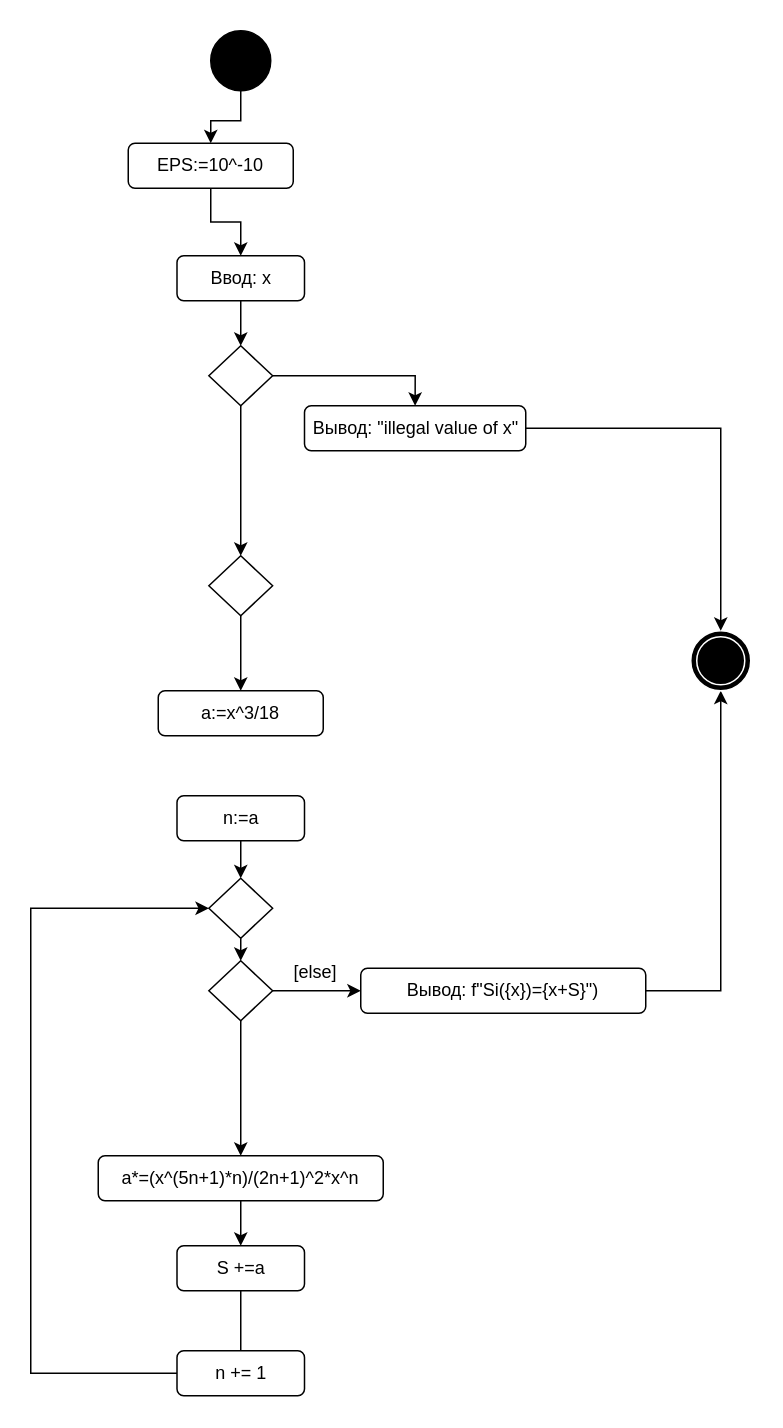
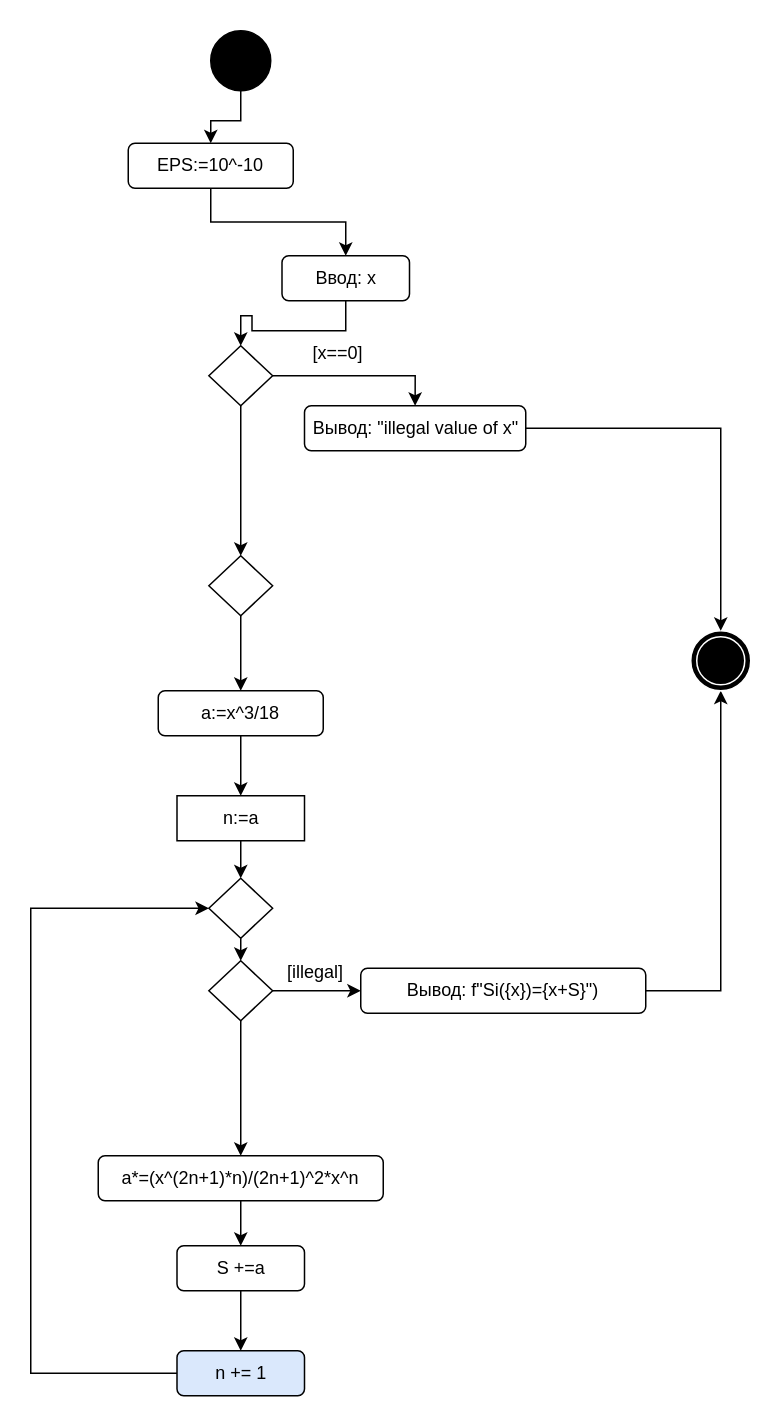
- <mxCell id="7" value="Ввод: x" style="rounded=1;whiteSpace=wrap;html=1;fillColor=#FFFFFF;" vertex="1" parent="1"><mxGeometry x="117.5" y="170" width="85" height="30" as="geometry" /></mxCell>
+ <mxCell id="7" value="Ввод: x" style="rounded=1;whiteSpace=wrap;html=1;fillColor=#FFFFFF;" vertex="1" parent="1"><mxGeometry x="187.5" y="170" width="85" height="30" as="geometry" /></mxCell>
+ <mxCell id="32" value="[x==0]" style="text;html=1;strokeColor=none;fillColor=none;align=center;verticalAlign=middle;whiteSpace=wrap;rounded=0;" vertex="1" parent="1"><mxGeometry x="195" y="210" width="60" height="50" as="geometry" /></mxCell>
+ <mxCell id="13" style="edgeStyle=orthogonalEdgeStyle;rounded=0;orthogonalLoop=1;jettySize=auto;html=1;exitX=0.5;exitY=1;exitDx=0;exitDy=0;entryX=0.5;entryY=0;entryDx=0;entryDy=0;" edge="1" parent="1" source="14" target="16"><mxGeometry relative="1" as="geometry" /></mxCell>
- <mxCell id="16" value="n:=a" style="rounded=1;whiteSpace=wrap;html=1;fillColor=#FFFFFF;" vertex="1" parent="1"><mxGeometry x="117.5" y="530" width="85" height="30" as="geometry" /></mxCell>
+ <mxCell id="16" value="n:=a" style="whiteSpace=wrap;html=1;fillColor=#FFFFFF;rounded=0;" vertex="1" parent="1"><mxGeometry x="117.5" y="530" width="85" height="30" as="geometry" /></mxCell>
- <mxCell id="30" value="[else]" style="text;html=1;strokeColor=none;fillColor=none;align=center;verticalAlign=middle;whiteSpace=wrap;rounded=0;" vertex="1" parent="1"><mxGeometry x="170" y="625" width="80" height="45" as="geometry" /></mxCell>
+ <mxCell id="30" value="[illegal]" style="text;html=1;strokeColor=none;fillColor=none;align=center;verticalAlign=middle;whiteSpace=wrap;rounded=0;" vertex="1" parent="1"><mxGeometry x="170" y="625" width="80" height="45" as="geometry" /></mxCell>
- <mxCell id="23" value="a*=(x^(5n+1)*n)/(2n+1)^2*x^n" style="rounded=1;whiteSpace=wrap;html=1;fillColor=#FFFFFF;" vertex="1" parent="1"><mxGeometry x="65" y="770" width="190" height="30" as="geometry" /></mxCell>
+ <mxCell id="23" value="a*=(x^(2n+1)*n)/(2n+1)^2*x^n" style="rounded=1;whiteSpace=wrap;html=1;fillColor=#FFFFFF;" vertex="1" parent="1"><mxGeometry x="65" y="770" width="190" height="30" as="geometry" /></mxCell>
- <mxCell id="24" style="edgeStyle=orthogonalEdgeStyle;rounded=0;orthogonalLoop=1;jettySize=auto;html=1;exitX=0.5;exitY=1;exitDx=0;exitDy=0;entryX=0.5;entryY=0;entryDx=0;entryDy=0;endArrow=none;" edge="1" parent="1" source="25" target="27"><mxGeometry relative="1" as="geometry" /></mxCell>
+ <mxCell id="24" style="edgeStyle=orthogonalEdgeStyle;rounded=0;orthogonalLoop=1;jettySize=auto;html=1;exitX=0.5;exitY=1;exitDx=0;exitDy=0;entryX=0.5;entryY=0;entryDx=0;entryDy=0;" edge="1" parent="1" source="25" target="27"><mxGeometry relative="1" as="geometry" /></mxCell>
- <mxCell id="27" value="n += 1" style="rounded=1;whiteSpace=wrap;html=1;fillColor=#FFFFFF;" vertex="1" parent="1"><mxGeometry x="117.5" y="900" width="85" height="30" as="geometry" /></mxCell>
+ <mxCell id="27" value="n += 1" style="rounded=1;whiteSpace=wrap;html=1;fillColor=#dae8fc;" vertex="1" parent="1"><mxGeometry x="117.5" y="900" width="85" height="30" as="geometry" /></mxCell>
